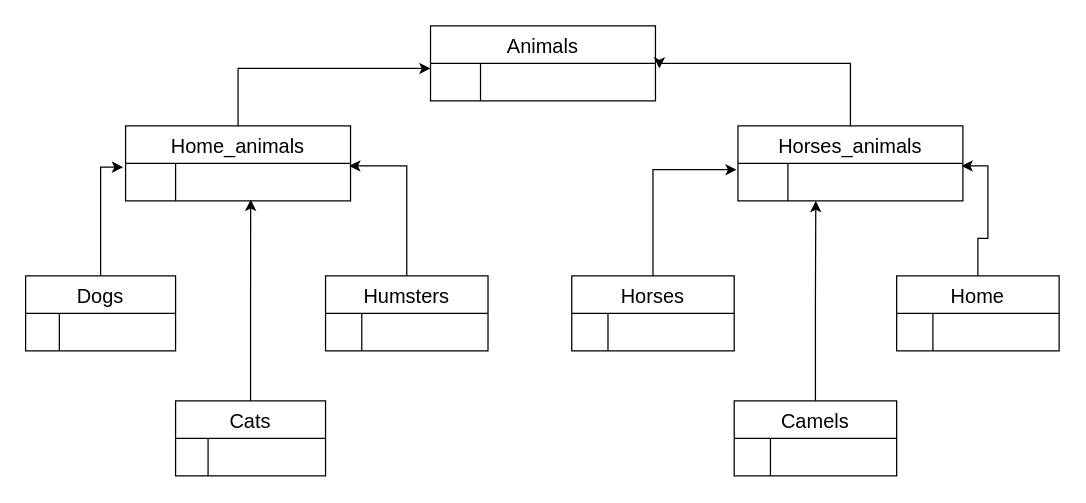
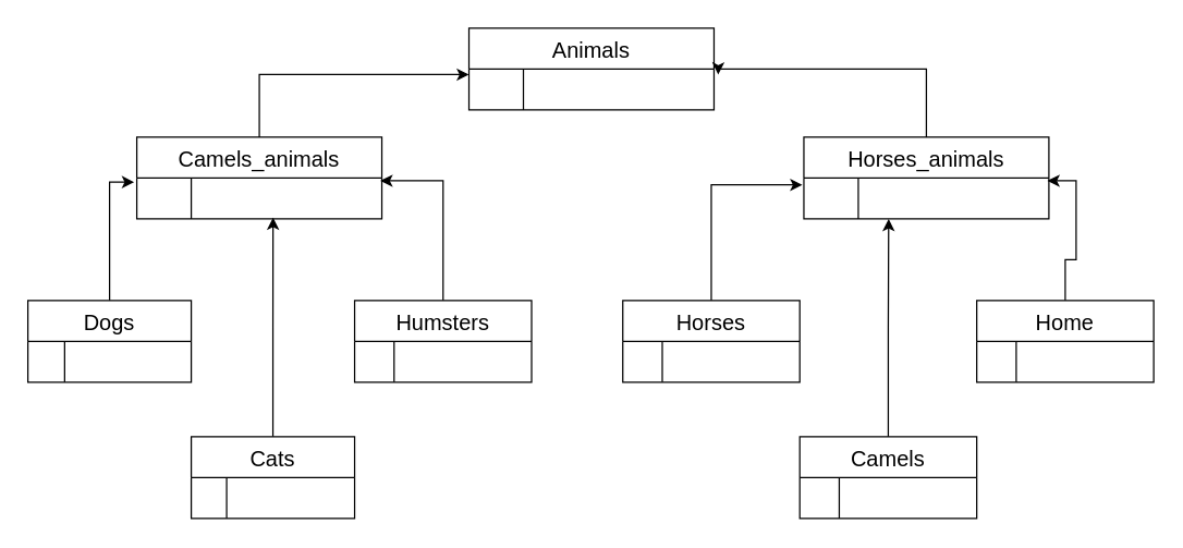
- <mxCell id="6" value="Home_animals" style="shape=table;startSize=30;container=1;collapsible=0;childLayout=tableLayout;fixedRows=1;rowLines=0;fontStyle=0;strokeColor=default;fontSize=16;" vertex="1" parent="1"><mxGeometry x="100" y="100" width="180" height="60" as="geometry" /></mxCell>
+ <mxCell id="6" value="Camels_animals" style="shape=table;startSize=30;container=1;collapsible=0;childLayout=tableLayout;fixedRows=1;rowLines=0;fontStyle=0;strokeColor=default;fontSize=16;" vertex="1" parent="1"><mxGeometry x="100" y="100" width="180" height="60" as="geometry" /></mxCell>
